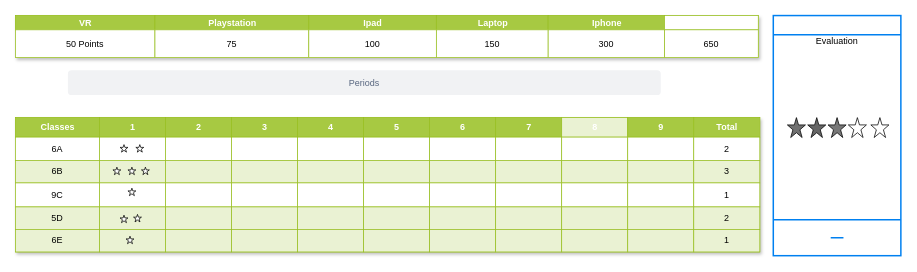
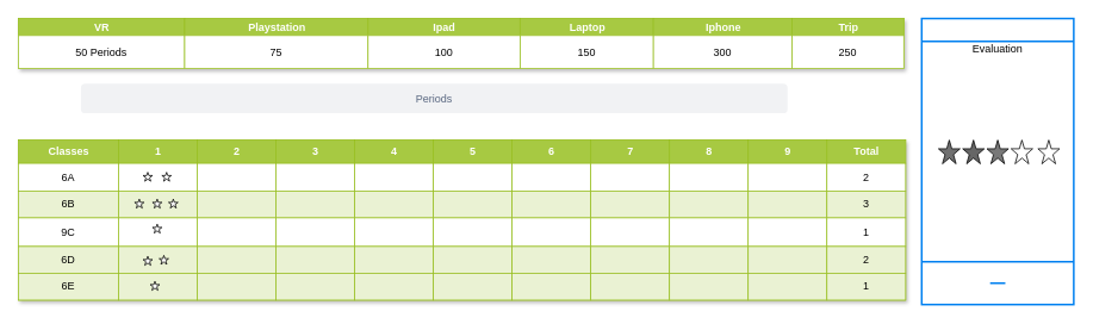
- <mxCell id="82" value="Trip" style="connectable=0;recursiveResize=0;strokeColor=inherit;fillColor=#ffffff;align=center;fontStyle=1;fontColor=#FFFFFF;html=1;" parent="76" vertex="1"><mxGeometry x="865" width="125" height="19" as="geometry"><mxRectangle width="125" height="19" as="alternateBounds" /></mxGeometry></mxCell>
+ <mxCell id="82" value="Trip" style="connectable=0;recursiveResize=0;strokeColor=inherit;fillColor=#A7C942;align=center;fontStyle=1;fontColor=#FFFFFF;html=1;" parent="76" vertex="1"><mxGeometry x="865" width="125" height="19" as="geometry"><mxRectangle width="125" height="19" as="alternateBounds" /></mxGeometry></mxCell>
- <mxCell id="84" value="50 Points" style="connectable=0;recursiveResize=0;strokeColor=inherit;fillColor=inherit;align=center;whiteSpace=wrap;html=1;" parent="83" vertex="1"><mxGeometry width="186" height="37" as="geometry"><mxRectangle width="186" height="37" as="alternateBounds" /></mxGeometry></mxCell>
+ <mxCell id="84" value="50 Periods" style="connectable=0;recursiveResize=0;strokeColor=inherit;fillColor=inherit;align=center;whiteSpace=wrap;html=1;" parent="83" vertex="1"><mxGeometry width="186" height="37" as="geometry"><mxRectangle width="186" height="37" as="alternateBounds" /></mxGeometry></mxCell>
- <mxCell id="89" value="650" style="connectable=0;recursiveResize=0;strokeColor=inherit;fillColor=inherit;align=center;whiteSpace=wrap;html=1;" parent="83" vertex="1"><mxGeometry x="865" width="125" height="37" as="geometry"><mxRectangle width="125" height="37" as="alternateBounds" /></mxGeometry></mxCell>
+ <mxCell id="89" value="250" style="connectable=0;recursiveResize=0;strokeColor=inherit;fillColor=inherit;align=center;whiteSpace=wrap;html=1;" parent="83" vertex="1"><mxGeometry x="865" width="125" height="37" as="geometry"><mxRectangle width="125" height="37" as="alternateBounds" /></mxGeometry></mxCell>
- <mxCell id="12" value="8" style="connectable=0;recursiveResize=0;strokeColor=inherit;fillColor=#eaf2d3;align=center;fontStyle=1;fontColor=#FFFFFF;html=1;" vertex="1" parent="3"><mxGeometry x="728" width="88" height="26" as="geometry"><mxRectangle width="88" height="26" as="alternateBounds" /></mxGeometry></mxCell>
+ <mxCell id="12" value="8" style="connectable=0;recursiveResize=0;strokeColor=inherit;fillColor=#A7C942;align=center;fontStyle=1;fontColor=#FFFFFF;html=1;" vertex="1" parent="3"><mxGeometry x="728" width="88" height="26" as="geometry"><mxRectangle width="88" height="26" as="alternateBounds" /></mxGeometry></mxCell>
- <mxCell id="52" value="5D" style="connectable=0;recursiveResize=0;strokeColor=inherit;fillColor=inherit;whiteSpace=wrap;html=1;" parent="51" vertex="1"><mxGeometry width="112" height="30" as="geometry"><mxRectangle width="112" height="30" as="alternateBounds" /></mxGeometry></mxCell>
+ <mxCell id="52" value="6D" style="connectable=0;recursiveResize=0;strokeColor=inherit;fillColor=inherit;whiteSpace=wrap;html=1;" parent="51" vertex="1"><mxGeometry width="112" height="30" as="geometry"><mxRectangle width="112" height="30" as="alternateBounds" /></mxGeometry></mxCell>
